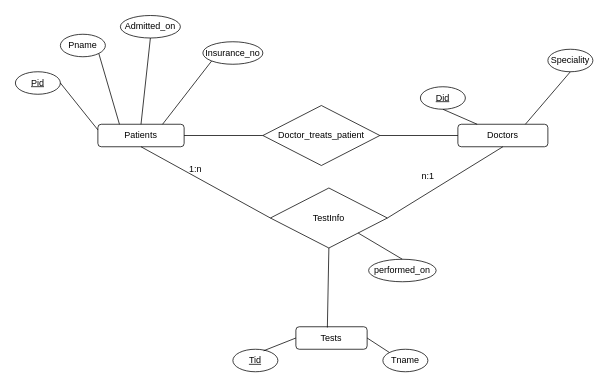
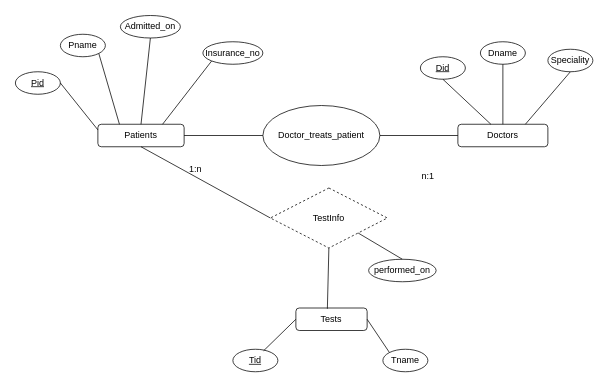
+ <mxCell id="15" value="Dname" style="ellipse;whiteSpace=wrap;html=1;" parent="1" vertex="1"><mxGeometry x="640" y="55" width="60" height="30" as="geometry" /></mxCell>
+ <mxCell id="18" value="" style="endArrow=none;html=1;rounded=0;entryX=0.5;entryY=1;entryDx=0;entryDy=0;" parent="1" source="3" target="15" edge="1"><mxGeometry width="50" height="50" relative="1" as="geometry"><mxPoint x="494.052" y="141.04" as="sourcePoint" /><mxPoint x="510" y="115" as="targetPoint" /></mxGeometry></mxCell>
- <mxCell id="14" value="&lt;u&gt;Did&lt;br&gt;&lt;/u&gt;" style="ellipse;whiteSpace=wrap;html=1;" parent="1" vertex="1"><mxGeometry x="560" y="115" width="60" height="30" as="geometry" /></mxCell>
+ <mxCell id="14" value="&lt;u&gt;Did&lt;br&gt;&lt;/u&gt;" style="ellipse;whiteSpace=wrap;html=1;" parent="1" vertex="1"><mxGeometry x="560" y="75" width="60" height="30" as="geometry" /></mxCell>
- <mxCell id="4" value="Doctor_treats_patient&lt;br&gt;" style="rhombus;whiteSpace=wrap;html=1;" parent="1" vertex="1"><mxGeometry x="350" y="140" width="156" height="80" as="geometry" /></mxCell>
+ <mxCell id="4" value="Doctor_treats_patient&lt;br&gt;" style="ellipse;whiteSpace=wrap;html=1;" parent="1" vertex="1"><mxGeometry x="350" y="140" width="156" height="80" as="geometry" /></mxCell>
- <mxCell id="30" value="" style="endArrow=none;html=1;rounded=0;exitX=1;exitY=0.5;exitDx=0;exitDy=0;entryX=0.5;entryY=1;entryDx=0;entryDy=0;" parent="1" source="26" target="3" edge="1"><mxGeometry width="50" height="50" relative="1" as="geometry"><mxPoint x="370" y="300" as="sourcePoint" /><mxPoint x="210.035" y="208" as="targetPoint" /></mxGeometry></mxCell>
- <mxCell id="26" value="TestInfo" style="rhombus;whiteSpace=wrap;html=1;" parent="1" vertex="1"><mxGeometry x="360" y="250" width="156" height="80" as="geometry" /></mxCell>
+ <mxCell id="26" value="TestInfo" style="rhombus;whiteSpace=wrap;html=1;dashed=1;" parent="1" vertex="1"><mxGeometry x="360" y="250" width="156" height="80" as="geometry" /></mxCell>
- <mxCell id="5" value="Tests" style="rounded=1;whiteSpace=wrap;html=1;" parent="1" vertex="1"><mxGeometry x="394" y="435" width="95" height="30" as="geometry" /></mxCell>
+ <mxCell id="5" value="Tests" style="rounded=1;whiteSpace=wrap;html=1;" parent="1" vertex="1"><mxGeometry x="394" y="410" width="95" height="30" as="geometry" /></mxCell>
